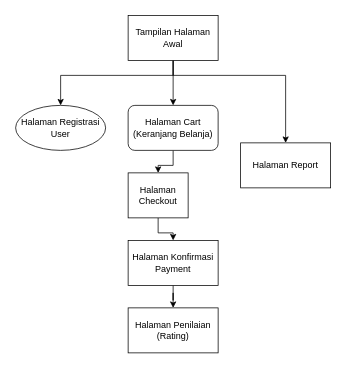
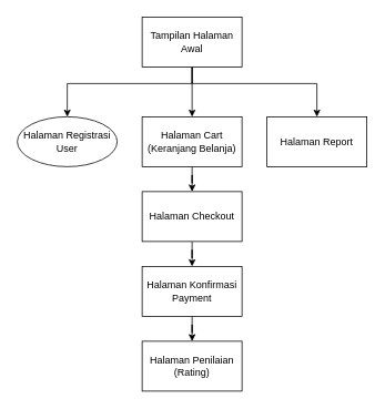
- <mxCell id="8" value="Halaman Cart (Keranjang Belanja)" style="whiteSpace=wrap;html=1;rounded=1;" vertex="1" parent="1"><mxGeometry x="170" y="140" width="120" height="60" as="geometry" /></mxCell>
+ <mxCell id="8" value="Halaman Cart (Keranjang Belanja)" style="rounded=0;whiteSpace=wrap;html=1;" vertex="1" parent="1"><mxGeometry x="170" y="140" width="120" height="60" as="geometry" /></mxCell>
- <mxCell id="9" value="Halaman Report" style="rounded=0;whiteSpace=wrap;html=1;" vertex="1" parent="1"><mxGeometry x="320" y="190" width="120" height="60" as="geometry" /></mxCell>
+ <mxCell id="9" value="Halaman Report" style="rounded=0;whiteSpace=wrap;html=1;" vertex="1" parent="1"><mxGeometry x="320" y="140" width="120" height="60" as="geometry" /></mxCell>
- <mxCell id="11" value="Halaman Checkout" style="rounded=0;whiteSpace=wrap;html=1;" vertex="1" parent="1"><mxGeometry x="170" y="230" width="80" height="60" as="geometry" /></mxCell>
+ <mxCell id="11" value="Halaman Checkout" style="rounded=0;whiteSpace=wrap;html=1;" vertex="1" parent="1"><mxGeometry x="170" y="230" width="120" height="60" as="geometry" /></mxCell>
